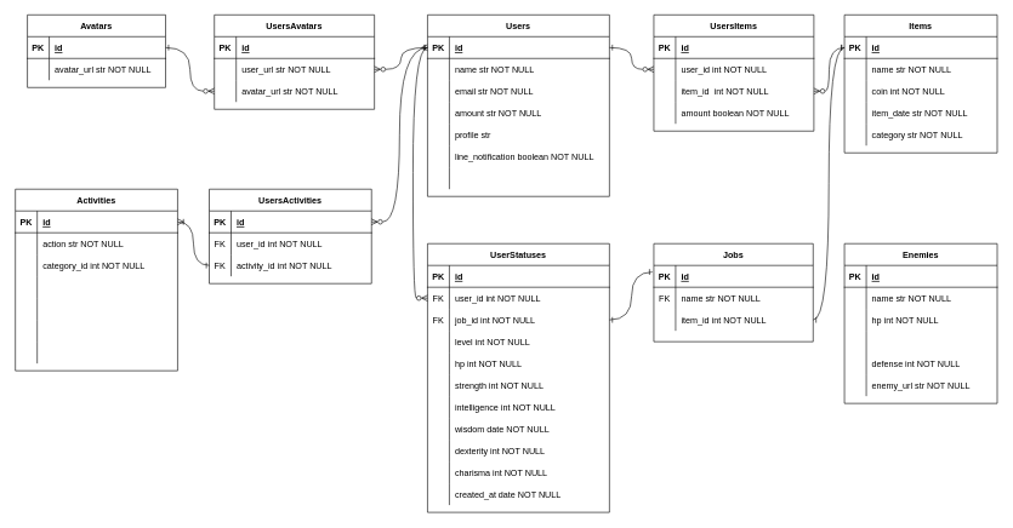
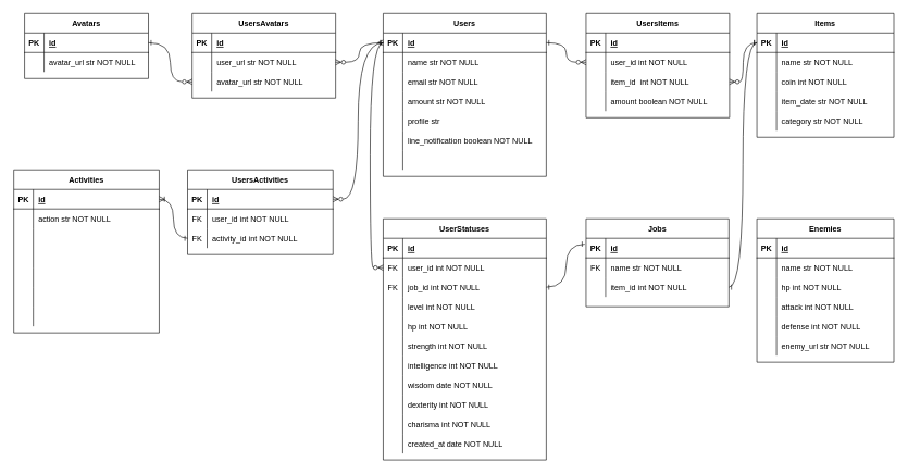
- <mxCell id="160" value="category_id int NOT NULL" style="shape=partialRectangle;overflow=hidden;connectable=0;fillColor=none;top=0;left=0;bottom=0;right=0;align=left;spacingLeft=6;" vertex="1" parent="158"><mxGeometry x="30" width="193" height="30" as="geometry"><mxRectangle width="193" height="30" as="alternateBounds" /></mxGeometry></mxCell>
+ <mxCell id="126" value="attack int NOT NULL" style="shape=partialRectangle;overflow=hidden;connectable=0;fillColor=none;top=0;left=0;bottom=0;right=0;align=left;spacingLeft=6;" vertex="1" parent="124"><mxGeometry x="30" width="180" height="30" as="geometry"><mxRectangle width="180" height="30" as="alternateBounds" /></mxGeometry></mxCell>
